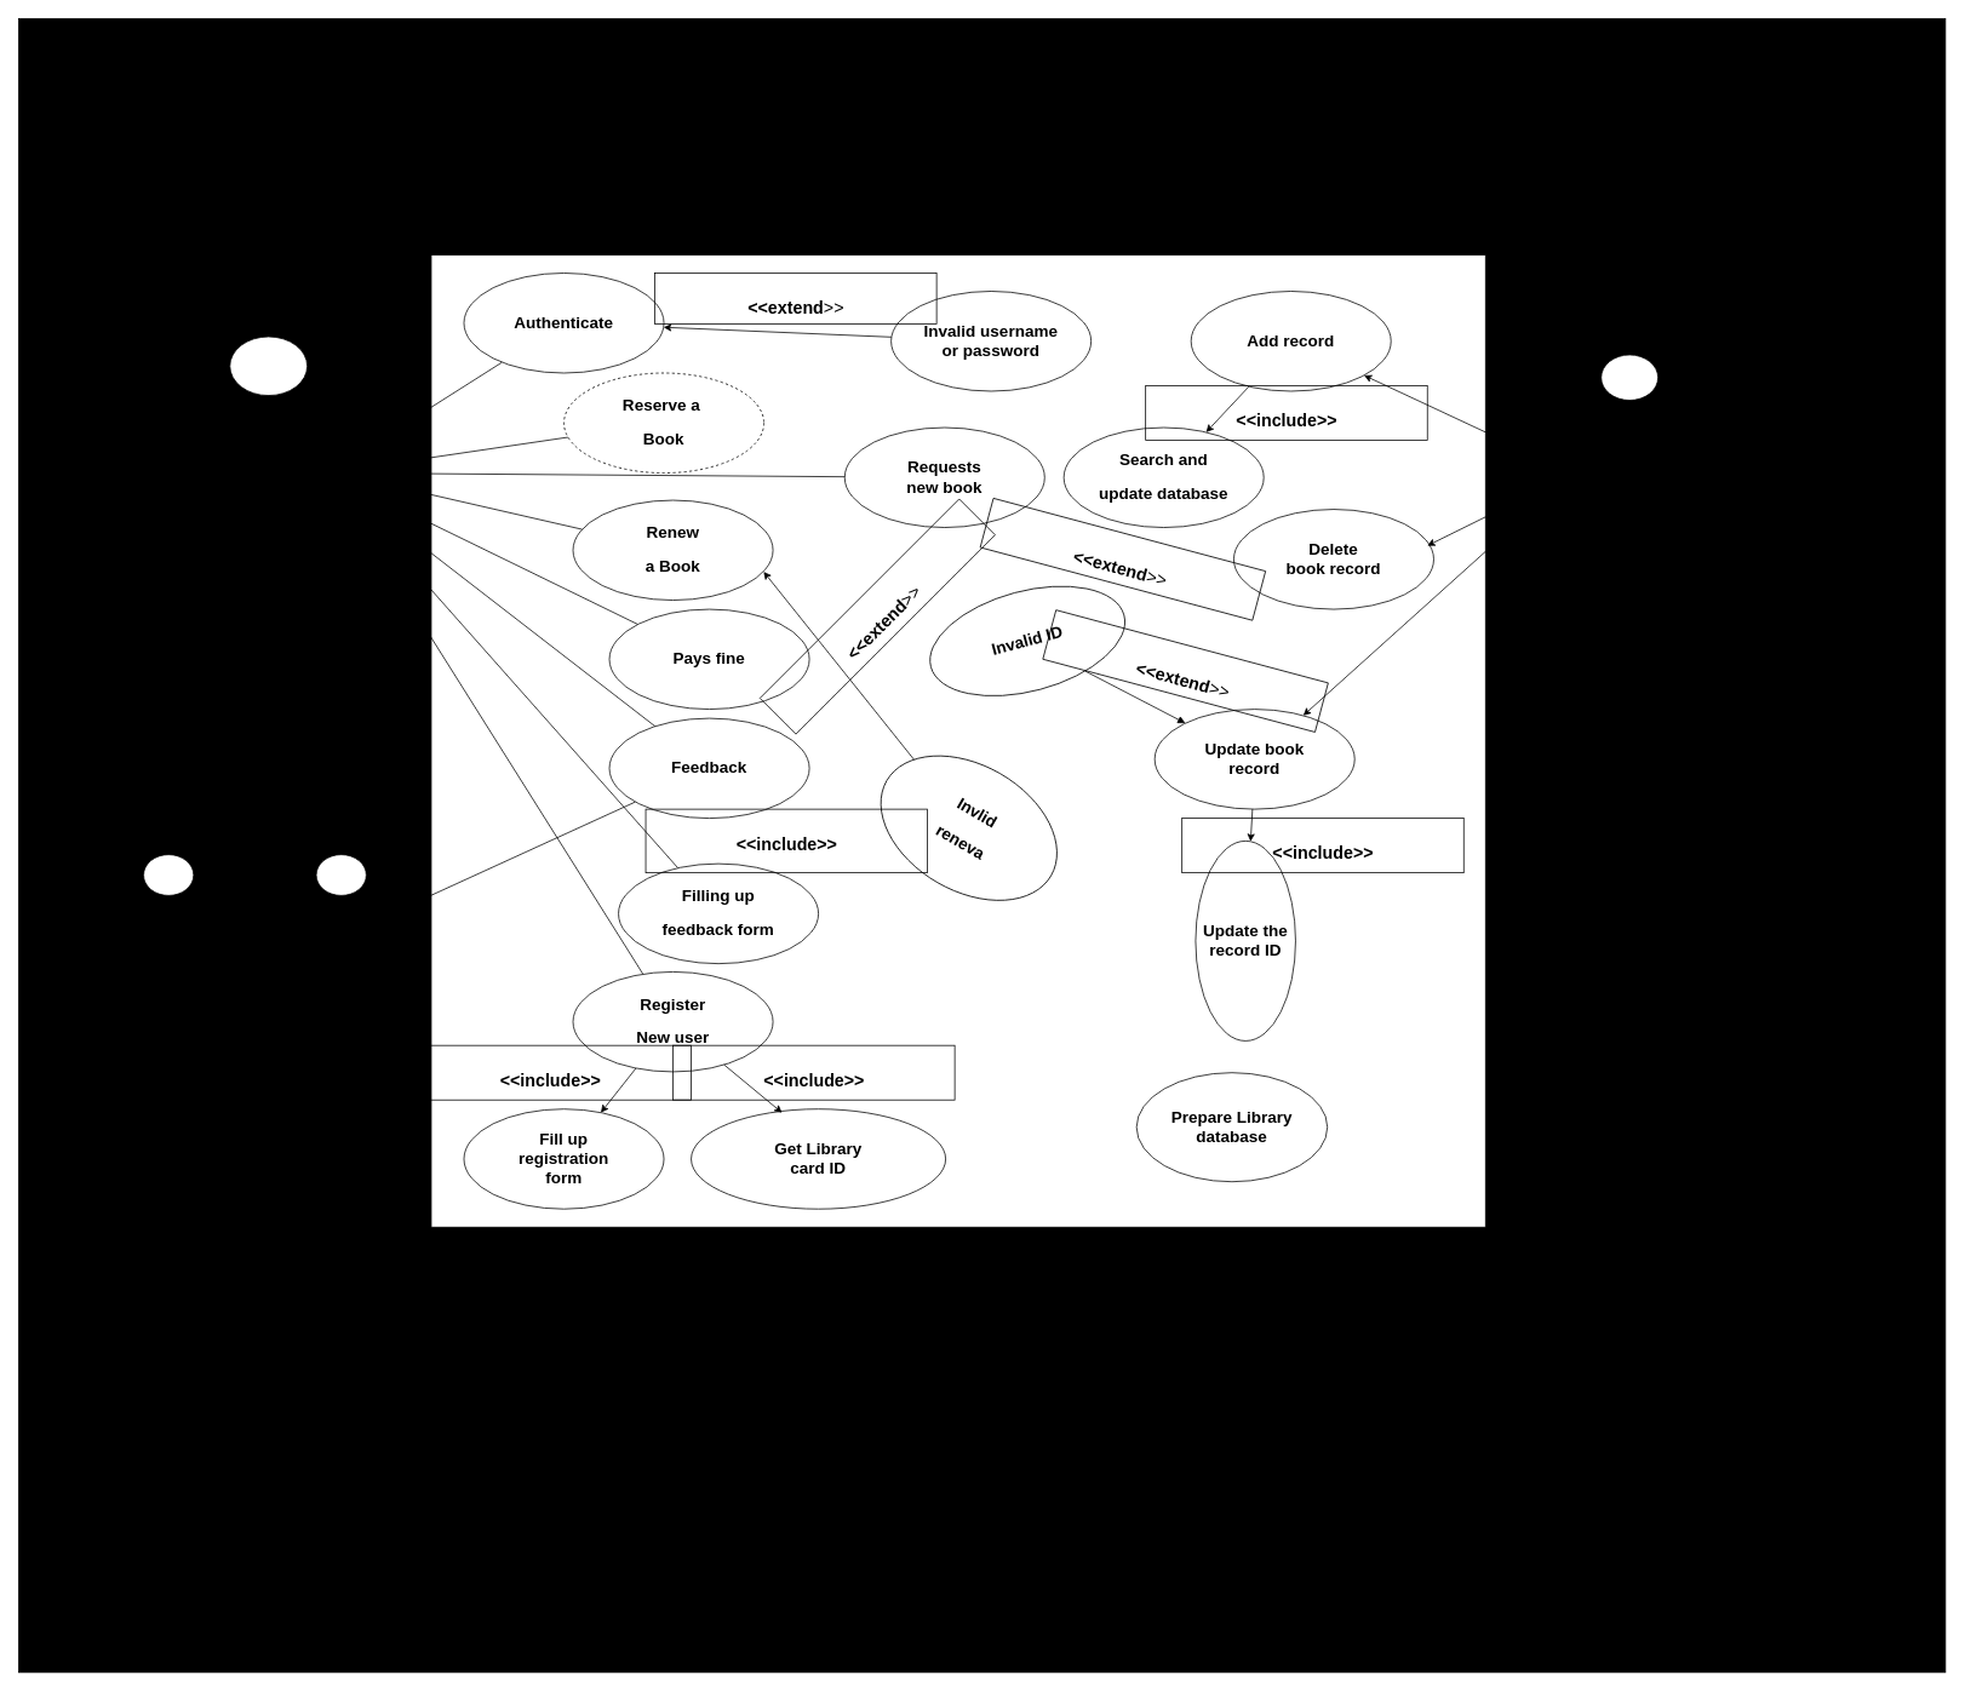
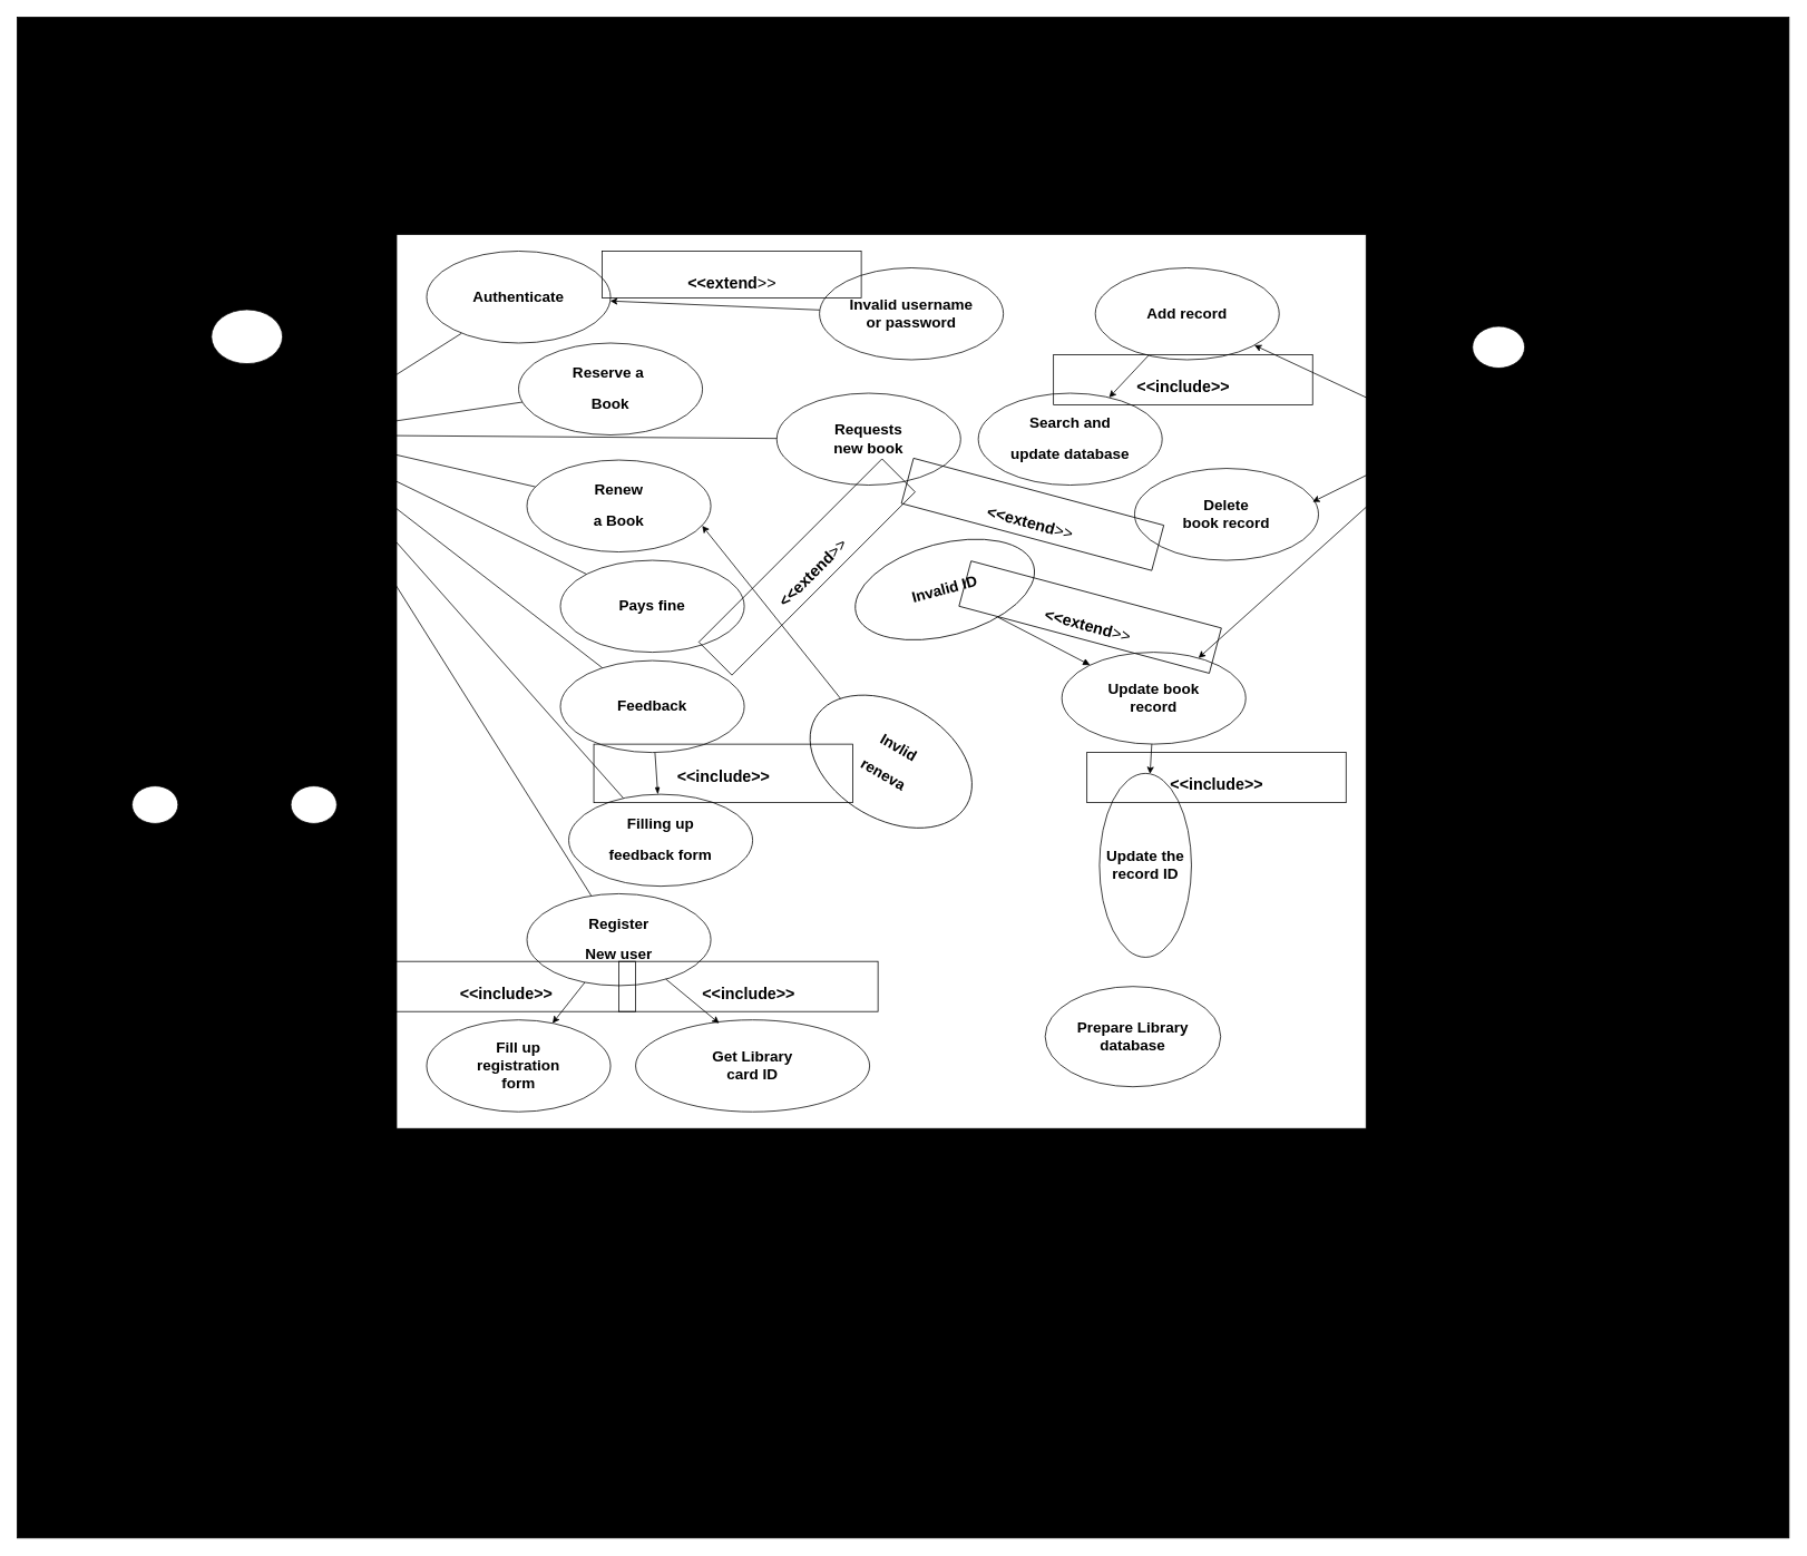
- <mxCell id="8" value="&lt;h2&gt;Reserve a&amp;nbsp;&lt;/h2&gt;&lt;h2&gt;Book&lt;/h2&gt;" style="ellipse;whiteSpace=wrap;html=1;strokeColor=light-dark(#000000,#000000);fontColor=light-dark(#000000,#000000);fillColor=light-dark(#FFFFFF,#FFFFFF);dashed=1;" parent="1" vertex="1"><mxGeometry x="620" y="410" width="220" height="110" as="geometry" /></mxCell>
+ <mxCell id="8" value="&lt;h2&gt;Reserve a&amp;nbsp;&lt;/h2&gt;&lt;h2&gt;Book&lt;/h2&gt;" style="ellipse;whiteSpace=wrap;html=1;strokeColor=light-dark(#000000,#000000);fontColor=light-dark(#000000,#000000);fillColor=light-dark(#FFFFFF,#FFFFFF);" parent="1" vertex="1"><mxGeometry x="620" y="410" width="220" height="110" as="geometry" /></mxCell>
- <mxCell id="15" style="rounded=0;orthogonalLoop=1;jettySize=auto;html=1;endArrow=blockThin;endFill=1;strokeColor=light-dark(#000000,#000000);fontColor=light-dark(#000000,#000000);" parent="1" source="16" target="41" edge="1"><mxGeometry relative="1" as="geometry" /></mxCell>
+ <mxCell id="15" style="rounded=0;orthogonalLoop=1;jettySize=auto;html=1;endArrow=blockThin;endFill=1;strokeColor=light-dark(#000000,#000000);fontColor=light-dark(#000000,#000000);" parent="1" source="16" target="18" edge="1"><mxGeometry relative="1" as="geometry" /></mxCell>
